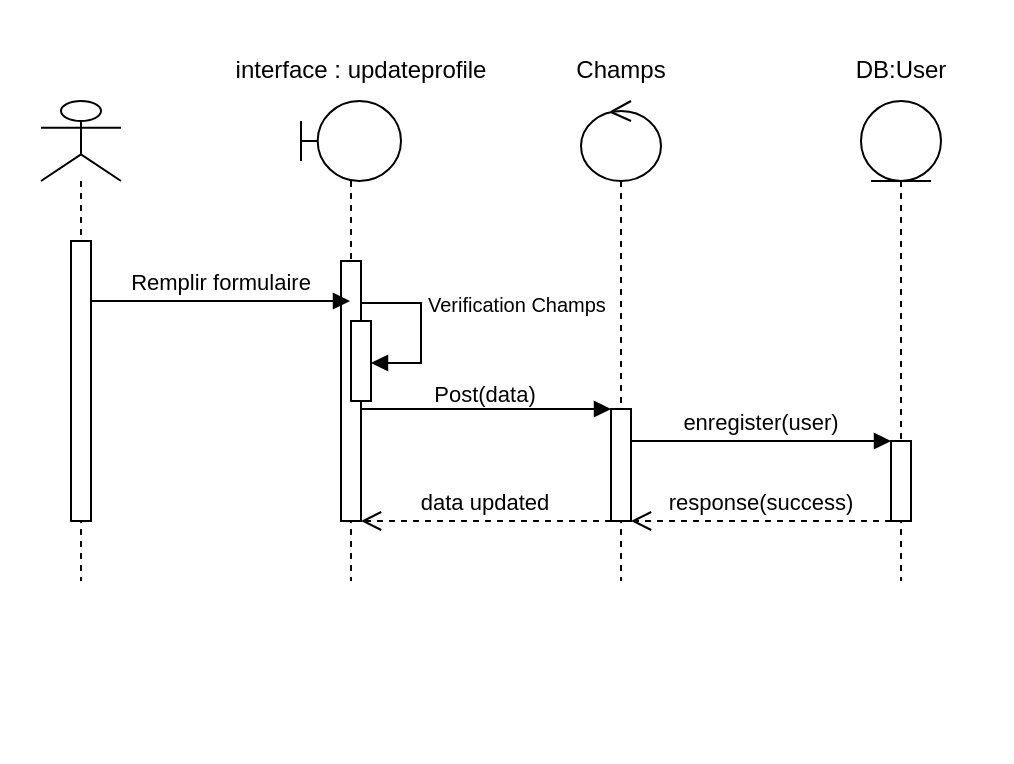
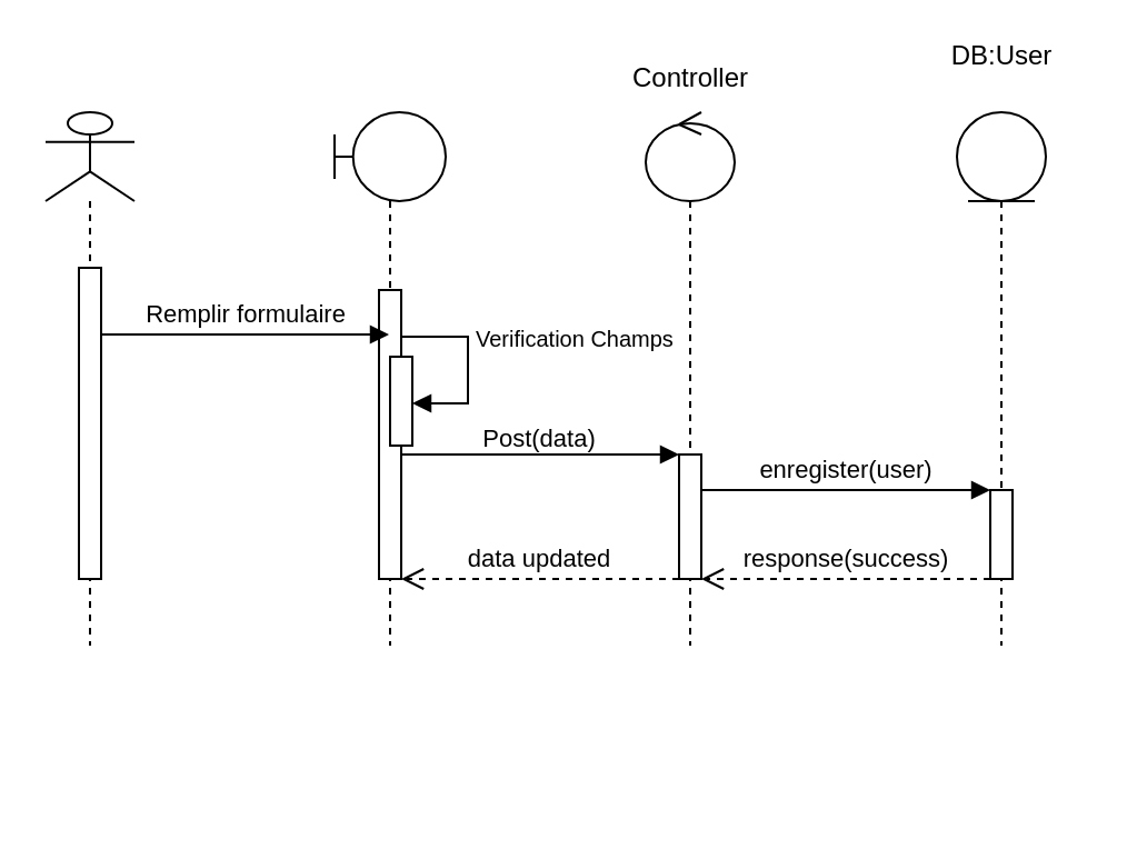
- <mxCell id="16" value="&lt;div&gt;interface : updateprofile&lt;/div&gt;" style="text;html=1;align=center;verticalAlign=middle;resizable=0;points=[];autosize=1;strokeColor=none;fillColor=none;" vertex="1" parent="1"><mxGeometry x="100" y="20" width="160" height="30" as="geometry" /></mxCell>
- <mxCell id="17" value="Champs" style="text;html=1;align=center;verticalAlign=middle;resizable=0;points=[];autosize=1;strokeColor=none;fillColor=none;" vertex="1" parent="1"><mxGeometry x="270" y="20" width="80" height="30" as="geometry" /></mxCell>
+ <mxCell id="17" value="Controller" style="text;html=1;align=center;verticalAlign=middle;resizable=0;points=[];autosize=1;strokeColor=none;fillColor=none;" vertex="1" parent="1"><mxGeometry x="270" y="20" width="80" height="30" as="geometry" /></mxCell>
- <mxCell id="18" value="DB:User" style="text;html=1;align=center;verticalAlign=middle;resizable=0;points=[];autosize=1;strokeColor=none;fillColor=none;" vertex="1" parent="1"><mxGeometry x="415" y="20" width="70" height="30" as="geometry" /></mxCell>
+ <mxCell id="18" value="DB:User" style="text;html=1;align=center;verticalAlign=middle;resizable=0;points=[];autosize=1;strokeColor=none;fillColor=none;" vertex="1" parent="1"><mxGeometry x="415" y="10" width="70" height="30" as="geometry" /></mxCell>
